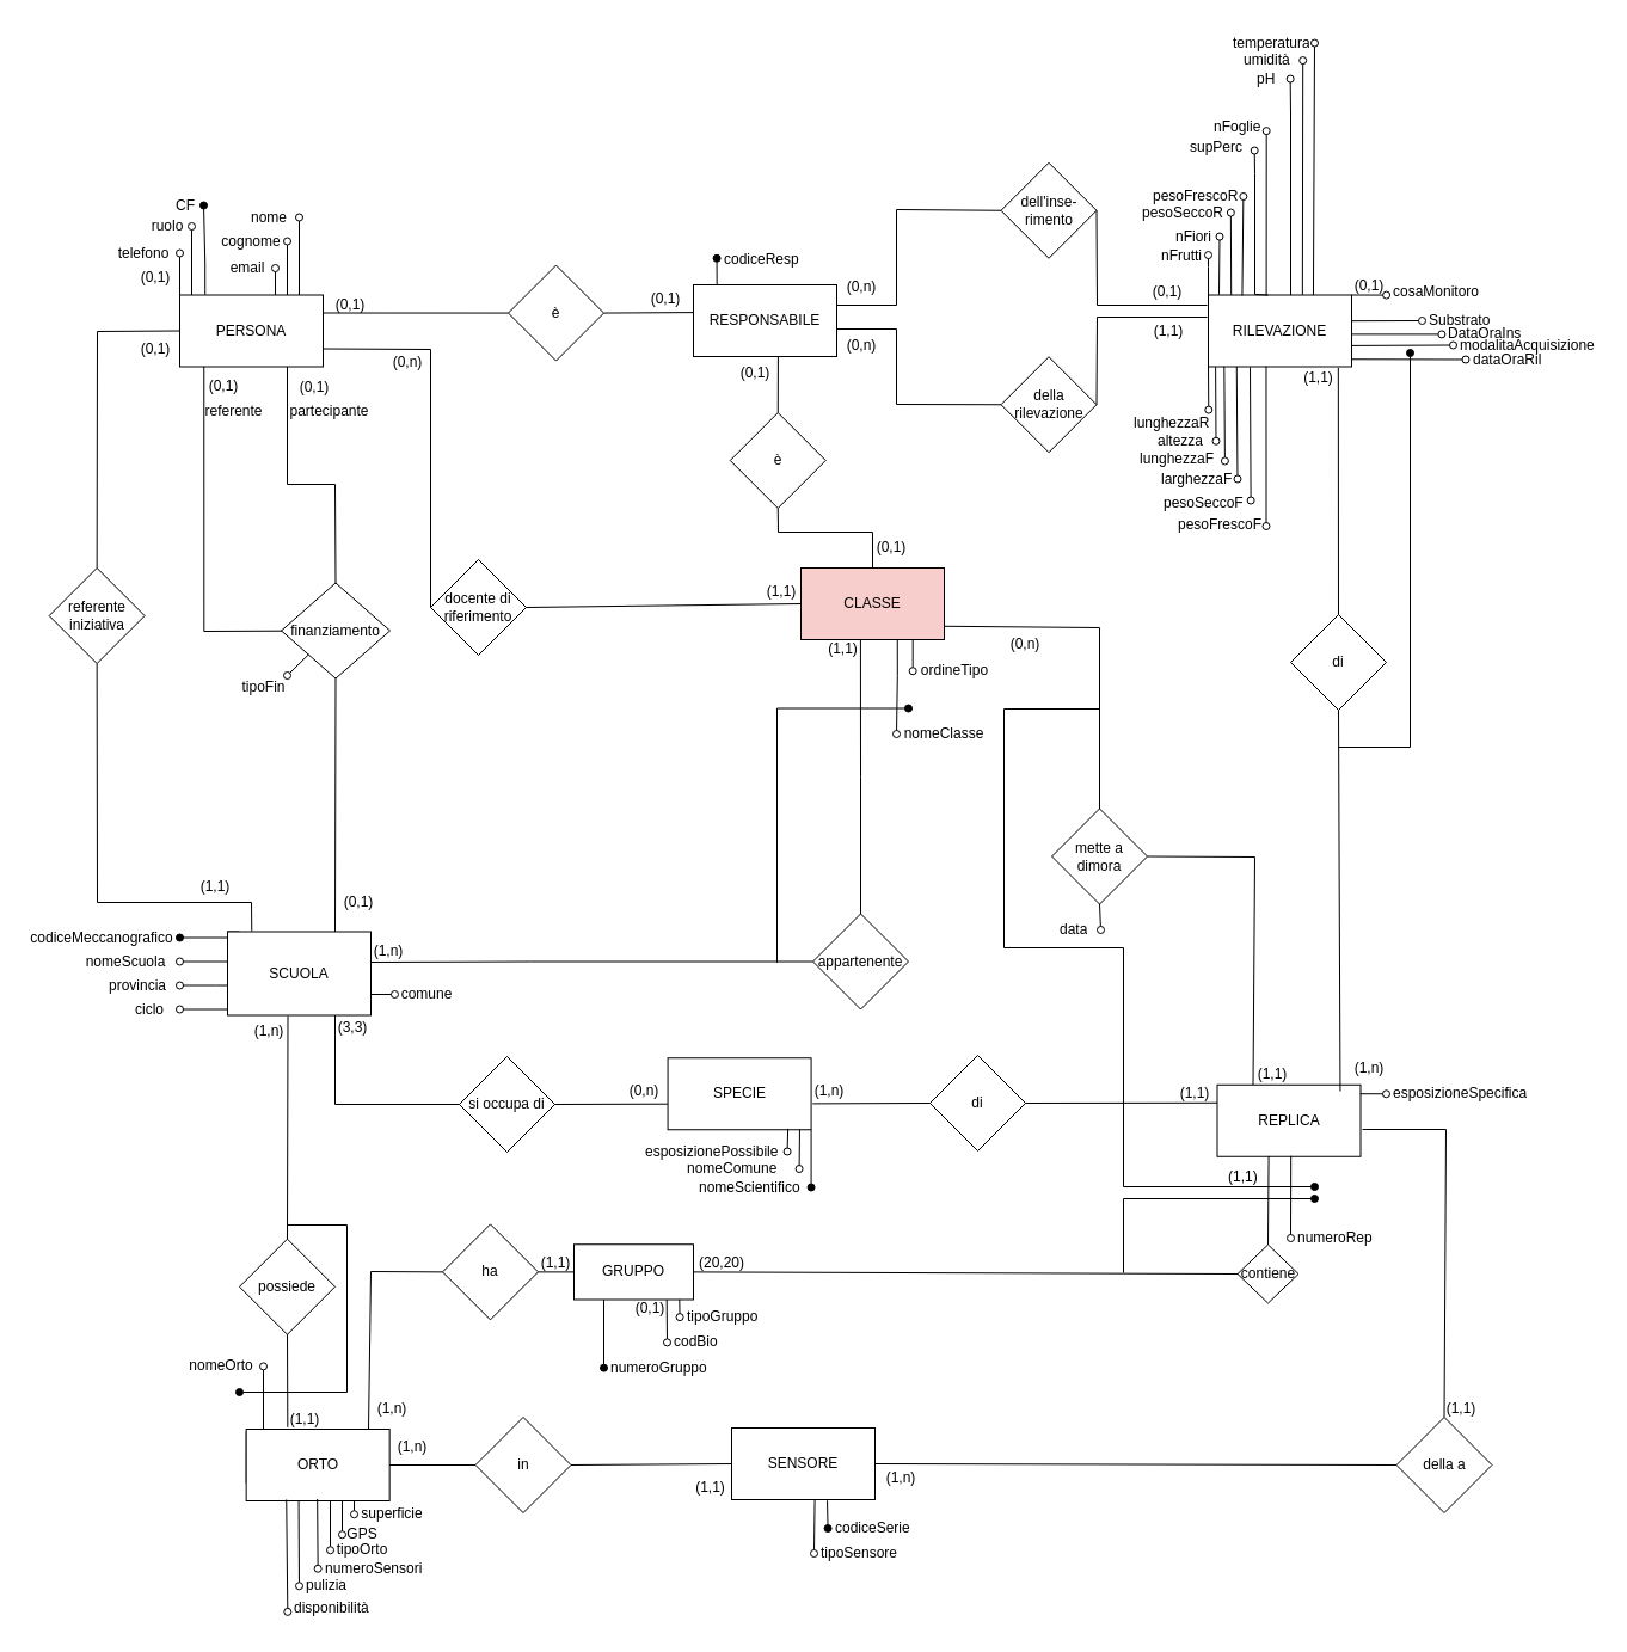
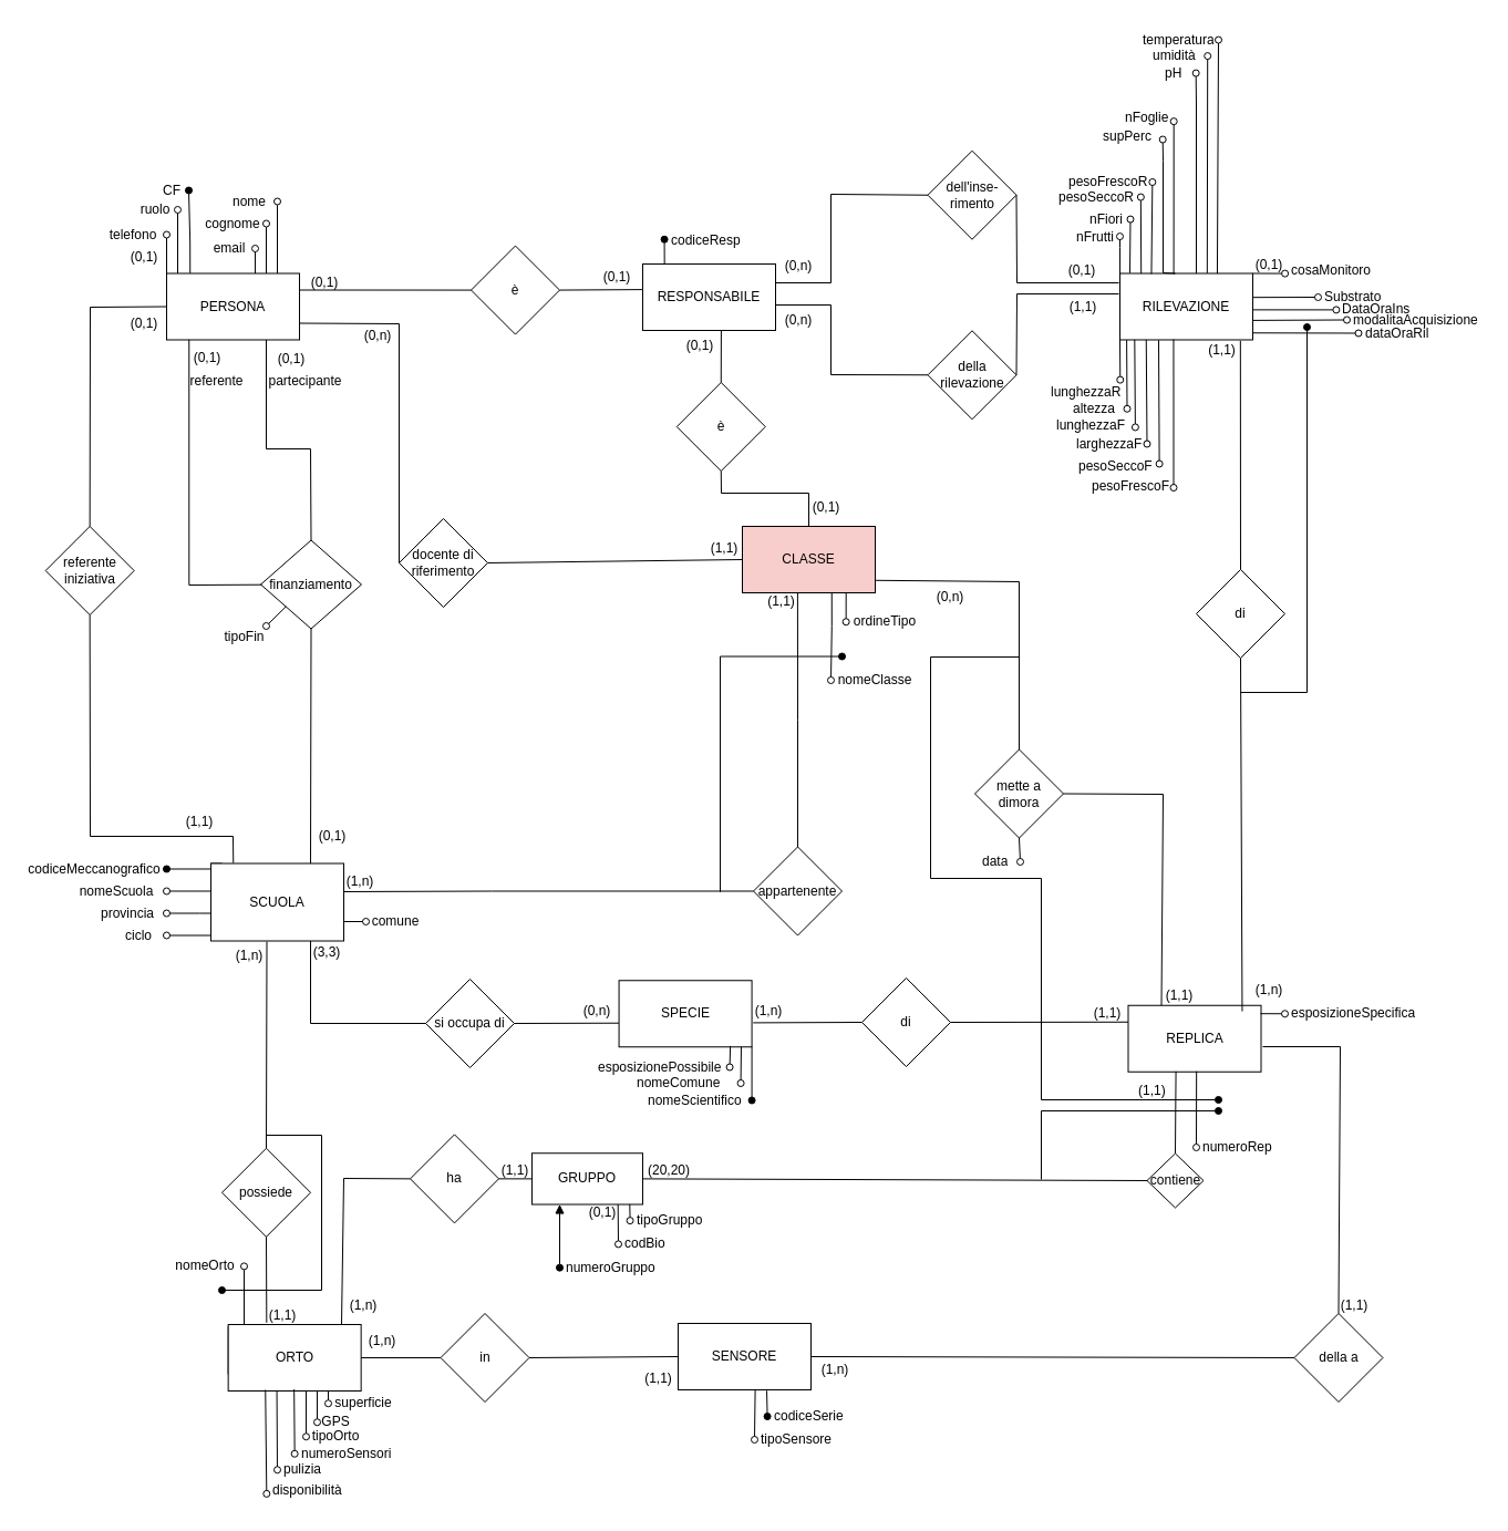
- <mxCell id="176" value="" style="endArrow=none;html=1;rounded=0;exitX=0;exitY=0.5;exitDx=0;exitDy=0;entryX=0.25;entryY=1;entryDx=0;entryDy=0;startArrow=oval;startFill=1;" parent="1" source="175" target="171" edge="1"><mxGeometry width="50" height="50" relative="1" as="geometry"><mxPoint x="570" y="1184" as="sourcePoint" /><mxPoint x="660" y="983" as="targetPoint" /></mxGeometry></mxCell>
+ <mxCell id="176" value="" style="endArrow=block;html=1;rounded=0;exitX=0;exitY=0.5;exitDx=0;exitDy=0;entryX=0.25;entryY=1;entryDx=0;entryDy=0;startArrow=oval;startFill=1;" parent="1" source="175" target="171" edge="1"><mxGeometry width="50" height="50" relative="1" as="geometry"><mxPoint x="570" y="1184" as="sourcePoint" /><mxPoint x="660" y="983" as="targetPoint" /></mxGeometry></mxCell>
